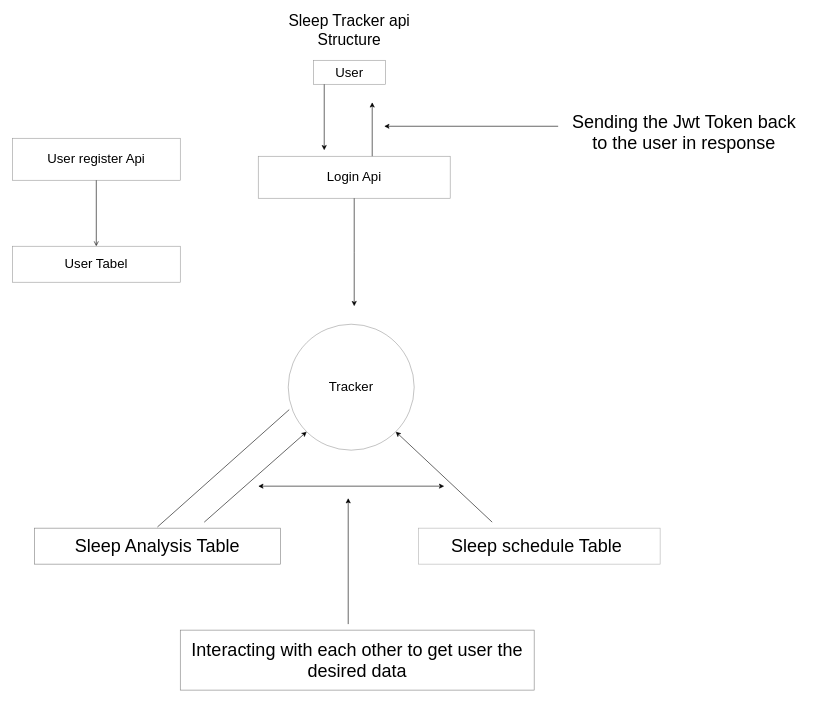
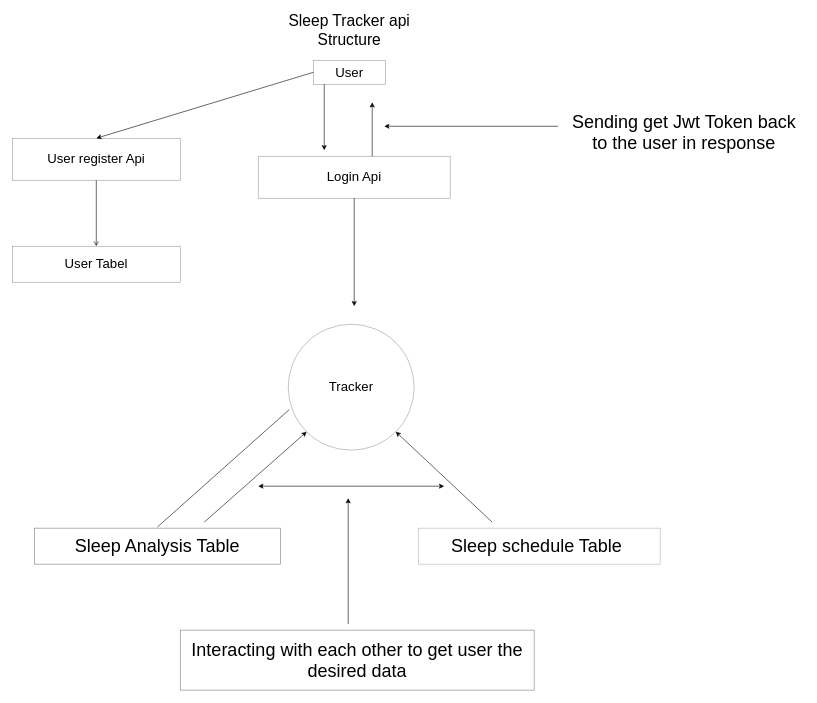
+ <mxCell id="9" value="" style="endArrow=classic;html=1;rounded=0;fontSize=22;entryX=0.5;entryY=0;entryDx=0;entryDy=0;exitX=0;exitY=0.5;exitDx=0;exitDy=0;" edge="1" parent="1" source="4" target="7"><mxGeometry width="50" height="50" relative="1" as="geometry"><mxPoint x="427" y="430" as="sourcePoint" /><mxPoint x="477" y="380" as="targetPoint" /></mxGeometry></mxCell>
- <mxCell id="14" value="&lt;font style=&quot;font-size: 30px;&quot;&gt;Sending the Jwt Token back to the user in response&lt;/font&gt;" style="rounded=0;whiteSpace=wrap;html=1;fontSize=22;strokeWidth=1;fillColor=#FFFFFF;opacity=0;strokeColor=none;" vertex="1" parent="1"><mxGeometry x="940" y="100" width="400" height="240" as="geometry" /></mxCell>
+ <mxCell id="14" value="&lt;font style=&quot;font-size: 30px;&quot;&gt;Sending get Jwt Token back to the user in response&lt;/font&gt;" style="rounded=0;whiteSpace=wrap;html=1;fontSize=22;strokeWidth=1;fillColor=#FFFFFF;opacity=0;strokeColor=none;" vertex="1" parent="1"><mxGeometry x="940" y="100" width="400" height="240" as="geometry" /></mxCell>
